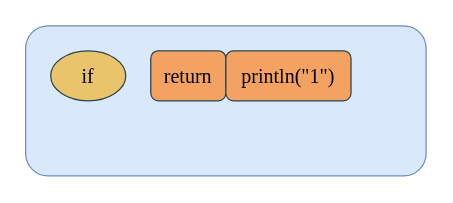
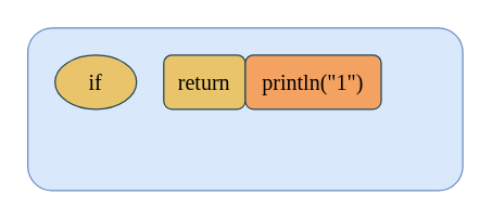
- <mxCell id="3" value="return" style="rounded=1;whiteSpace=wrap;html=1;shadow=0;strokeColor=#264653;strokeWidth=1;fontFamily=Ubuntu;fontSize=16;fontStyle=0;fillColor=#f4a261;" vertex="1" parent="1"><mxGeometry x="120" y="40" width="60" height="40" as="geometry" /></mxCell>
+ <mxCell id="3" value="return" style="rounded=1;whiteSpace=wrap;html=1;shadow=0;strokeColor=#264653;strokeWidth=1;fontFamily=Ubuntu;fontSize=16;fontStyle=0;fillColor=#e9c46a;" vertex="1" parent="1"><mxGeometry x="120" y="40" width="60" height="40" as="geometry" /></mxCell>
